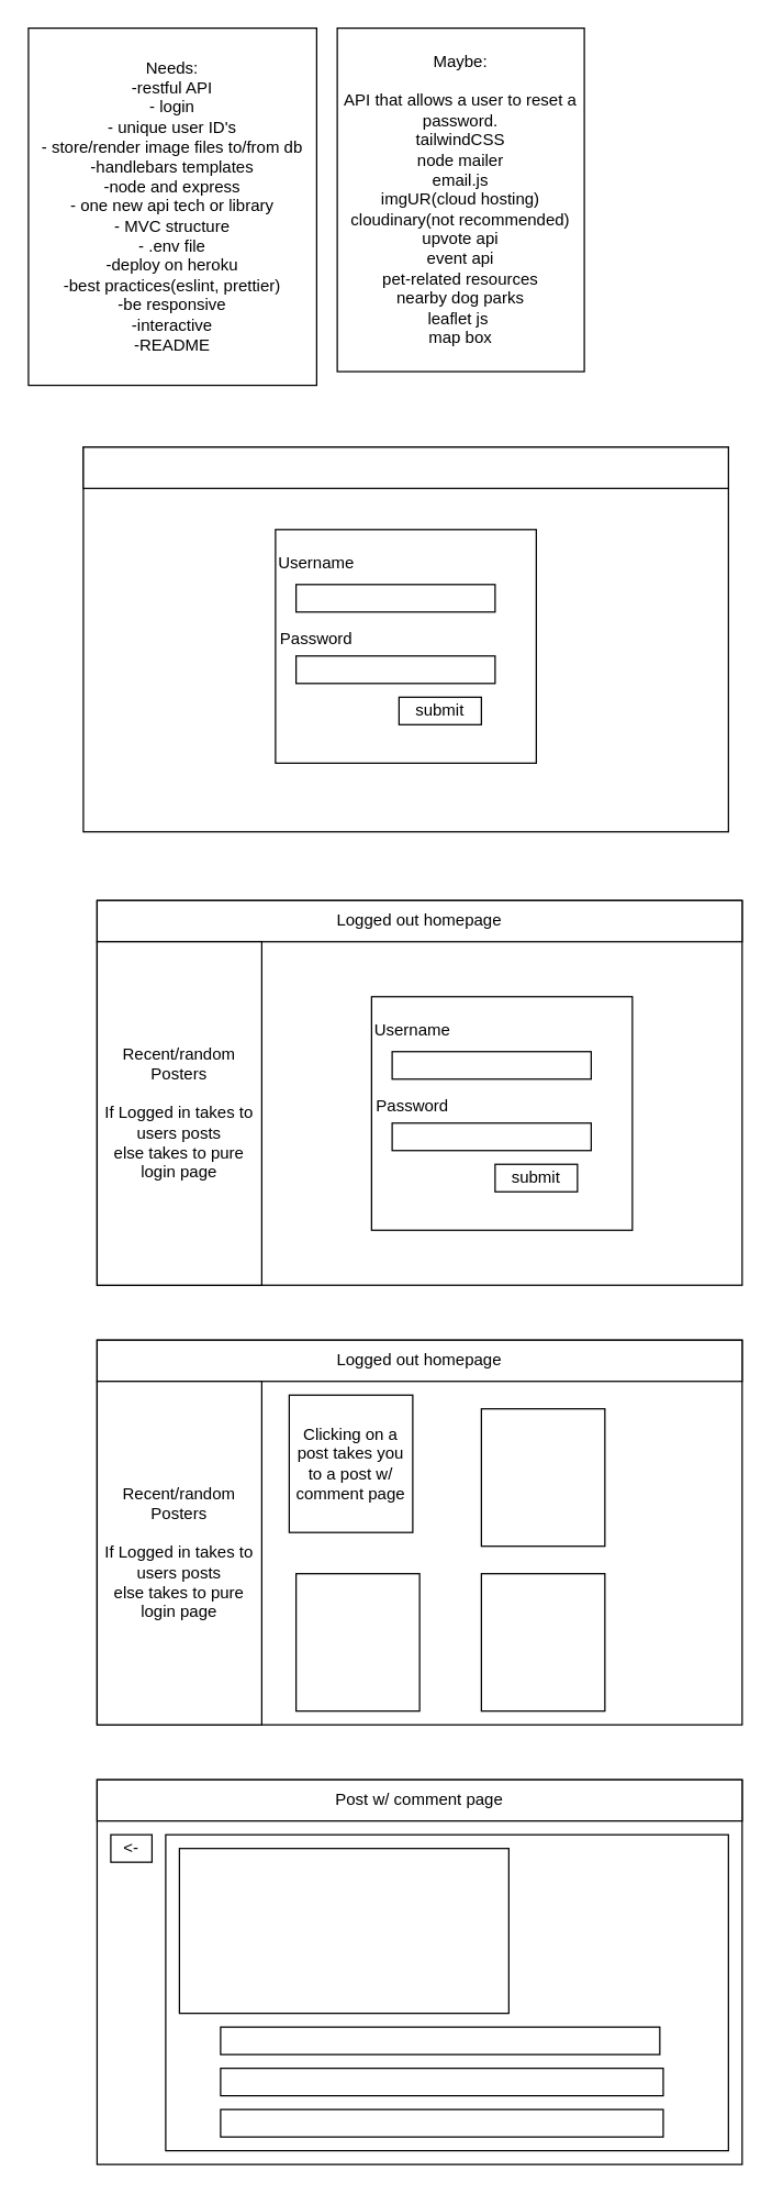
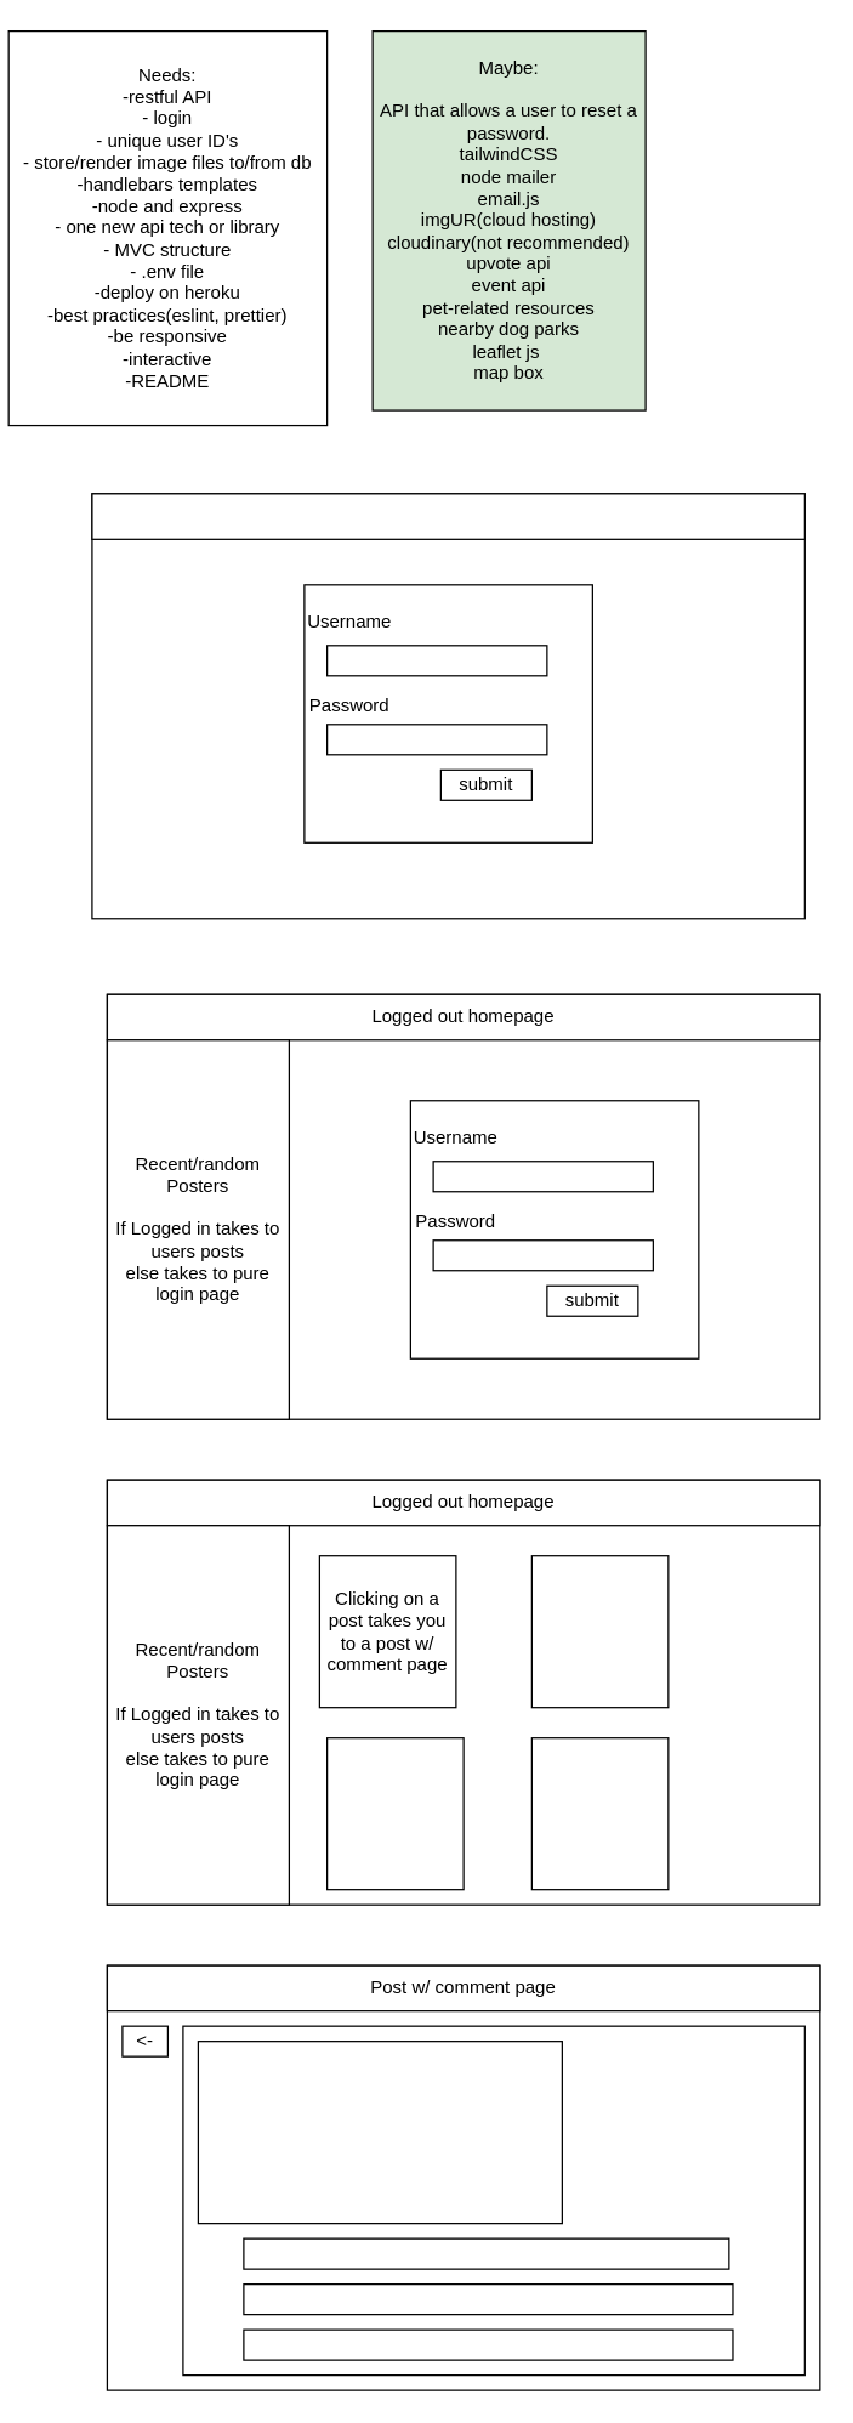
- <mxCell id="4" value="Maybe:&lt;br&gt;&lt;br&gt;API that allows a user to reset a password.&lt;br&gt;tailwindCSS&lt;br&gt;node mailer&lt;br&gt;email.js&lt;br&gt;imgUR(cloud hosting)&lt;br&gt;cloudinary(not recommended)&lt;br&gt;upvote api&lt;br&gt;event api&lt;br&gt;pet-related resources&lt;br&gt;nearby dog parks&lt;br&gt;leaflet js&amp;nbsp;&lt;br&gt;map box" style="rounded=0;whiteSpace=wrap;html=1;" parent="1" vertex="1"><mxGeometry x="245" y="20" width="180" height="250" as="geometry" /></mxCell>
+ <mxCell id="4" value="Maybe:&lt;br&gt;&lt;br&gt;API that allows a user to reset a password.&lt;br&gt;tailwindCSS&lt;br&gt;node mailer&lt;br&gt;email.js&lt;br&gt;imgUR(cloud hosting)&lt;br&gt;cloudinary(not recommended)&lt;br&gt;upvote api&lt;br&gt;event api&lt;br&gt;pet-related resources&lt;br&gt;nearby dog parks&lt;br&gt;leaflet js&amp;nbsp;&lt;br&gt;map box" style="rounded=0;whiteSpace=wrap;html=1;fillColor=#d5e8d4;" parent="1" vertex="1"><mxGeometry x="245" y="20" width="180" height="250" as="geometry" /></mxCell>
- <mxCell id="3" value="Needs:&lt;br&gt;-restful API&lt;br&gt;- login&lt;br&gt;- unique user ID's&lt;br&gt;- store/render image files to/from db&lt;br&gt;-handlebars templates&lt;br&gt;-node and express&lt;br&gt;- one new api tech or library&lt;br&gt;- MVC structure&lt;br&gt;- .env file&lt;br&gt;-deploy on heroku&lt;br&gt;-best practices(eslint, prettier)&lt;br&gt;-be responsive&lt;br&gt;-interactive&lt;br&gt;-README" style="rounded=0;whiteSpace=wrap;html=1;" parent="1" vertex="1"><mxGeometry x="20" y="20" width="210" height="260" as="geometry" /></mxCell>
+ <mxCell id="3" value="Needs:&lt;br&gt;-restful API&lt;br&gt;- login&lt;br&gt;- unique user ID's&lt;br&gt;- store/render image files to/from db&lt;br&gt;-handlebars templates&lt;br&gt;-node and express&lt;br&gt;- one new api tech or library&lt;br&gt;- MVC structure&lt;br&gt;- .env file&lt;br&gt;-deploy on heroku&lt;br&gt;-best practices(eslint, prettier)&lt;br&gt;-be responsive&lt;br&gt;-interactive&lt;br&gt;-README" style="rounded=0;whiteSpace=wrap;html=1;" parent="1" vertex="1"><mxGeometry x="5" y="20" width="210" height="260" as="geometry" /></mxCell>
- <mxCell id="25" value="Clicking on a post takes you to a post w/ comment page" style="rounded=0;whiteSpace=wrap;html=1;" vertex="1" parent="1"><mxGeometry x="210" y="1015" width="90" height="100" as="geometry" /></mxCell>
+ <mxCell id="25" value="Clicking on a post takes you to a post w/ comment page" style="rounded=0;whiteSpace=wrap;html=1;" vertex="1" parent="1"><mxGeometry x="210" y="1025" width="90" height="100" as="geometry" /></mxCell>
